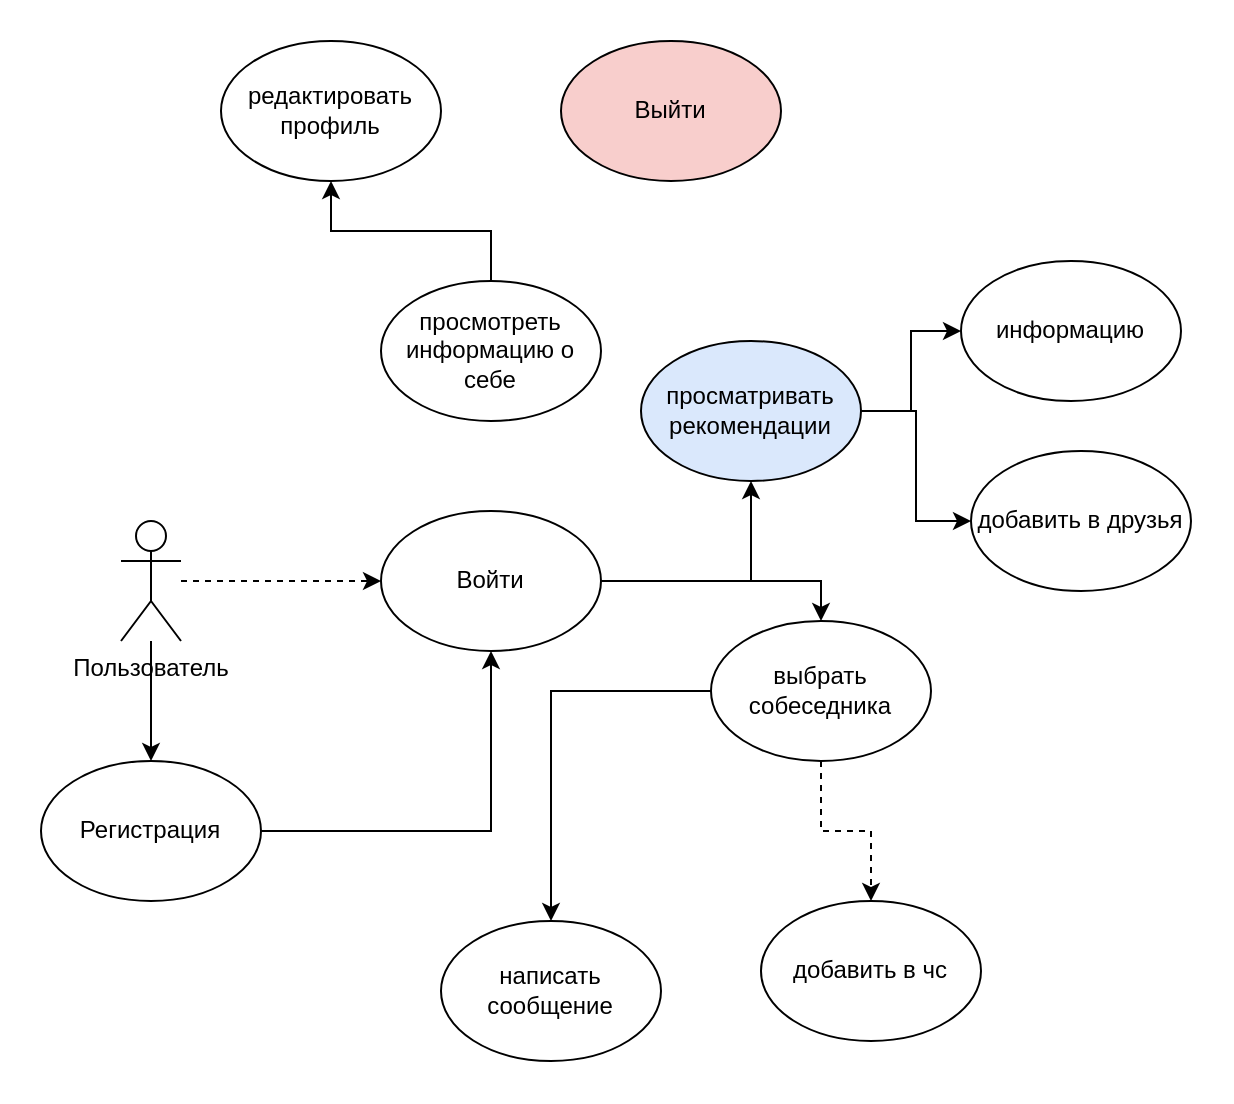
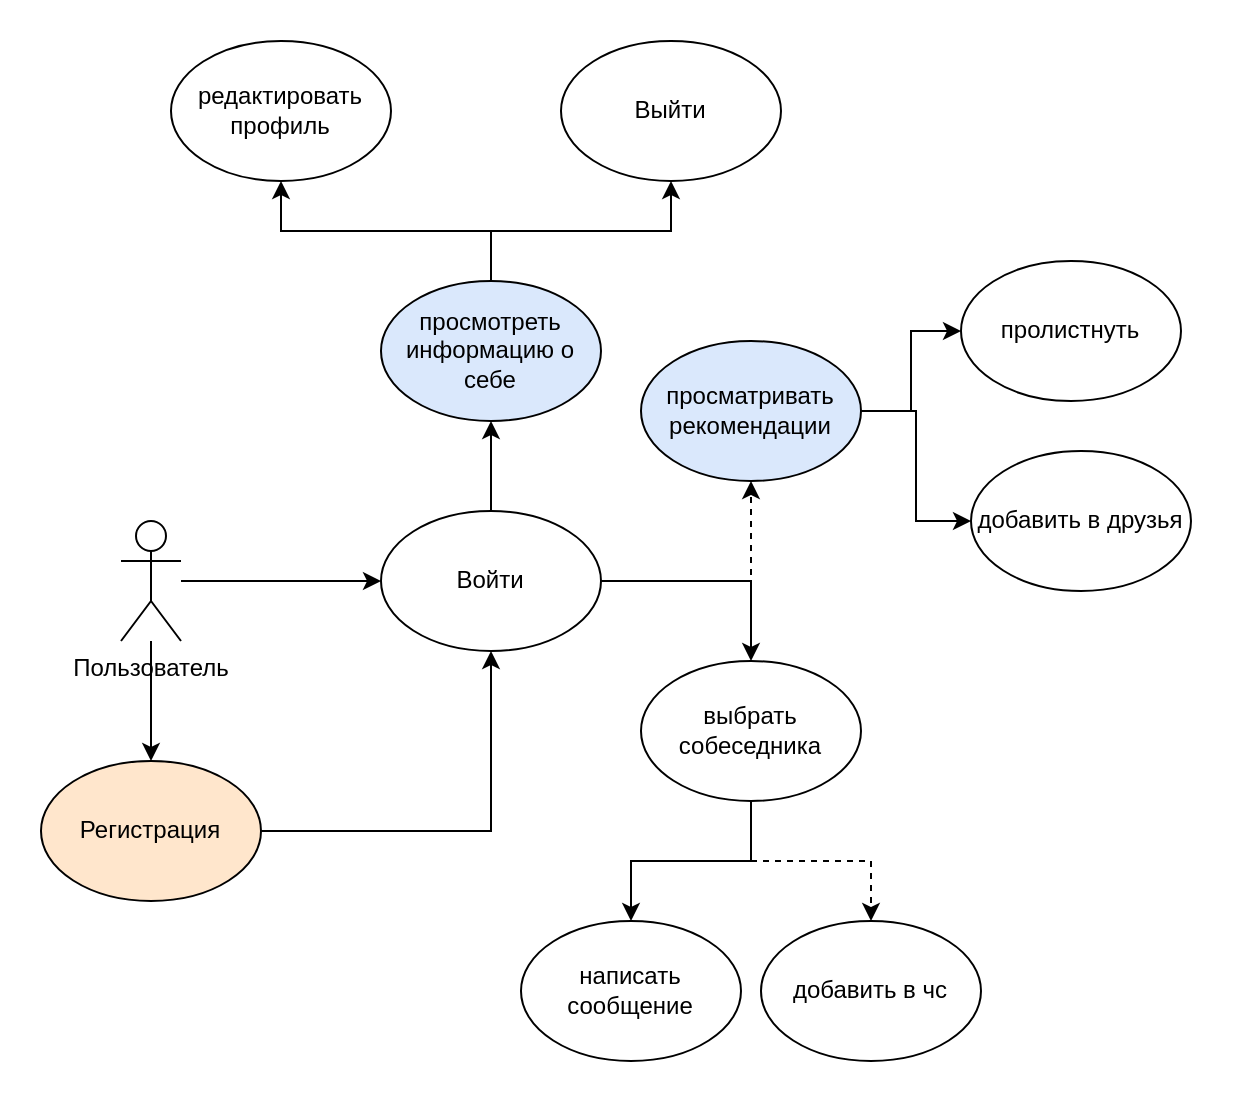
- <mxCell id="17" value="редактировать профиль" style="ellipse;whiteSpace=wrap;html=1;" vertex="1" parent="1"><mxGeometry x="110" y="20" width="110" height="70" as="geometry" /></mxCell>
+ <mxCell id="17" value="редактировать профиль" style="ellipse;whiteSpace=wrap;html=1;" vertex="1" parent="1"><mxGeometry x="85" y="20" width="110" height="70" as="geometry" /></mxCell>
- <mxCell id="11" value="Выйти" style="ellipse;whiteSpace=wrap;html=1;fillColor=#f8cecc;" vertex="1" parent="1"><mxGeometry x="280" y="20" width="110" height="70" as="geometry" /></mxCell>
+ <mxCell id="11" value="Выйти" style="ellipse;whiteSpace=wrap;html=1;" vertex="1" parent="1"><mxGeometry x="280" y="20" width="110" height="70" as="geometry" /></mxCell>
+ <mxCell id="24" style="edgeStyle=orthogonalEdgeStyle;rounded=0;orthogonalLoop=1;jettySize=auto;html=1;" edge="1" parent="1" source="25" target="11"><mxGeometry relative="1" as="geometry" /></mxCell>
- <mxCell id="22" value="информацию" style="ellipse;whiteSpace=wrap;html=1;" vertex="1" parent="1"><mxGeometry x="480" y="130" width="110" height="70" as="geometry" /></mxCell>
+ <mxCell id="22" value="пролистнуть" style="ellipse;whiteSpace=wrap;html=1;" vertex="1" parent="1"><mxGeometry x="480" y="130" width="110" height="70" as="geometry" /></mxCell>
- <mxCell id="25" value="просмотреть информацию о себе" style="ellipse;whiteSpace=wrap;html=1;" vertex="1" parent="1"><mxGeometry x="190" y="140" width="110" height="70" as="geometry" /></mxCell>
+ <mxCell id="25" value="просмотреть информацию о себе" style="ellipse;whiteSpace=wrap;html=1;fillColor=#dae8fc;" vertex="1" parent="1"><mxGeometry x="190" y="140" width="110" height="70" as="geometry" /></mxCell>
+ <mxCell id="7" style="edgeStyle=orthogonalEdgeStyle;rounded=0;orthogonalLoop=1;jettySize=auto;html=1;entryX=0.5;entryY=1;entryDx=0;entryDy=0;" edge="1" parent="1" source="8" target="25"><mxGeometry relative="1" as="geometry" /></mxCell>
- <mxCell id="6" style="edgeStyle=orthogonalEdgeStyle;rounded=0;orthogonalLoop=1;jettySize=auto;html=1;" edge="1" parent="1" source="8" target="20"><mxGeometry relative="1" as="geometry" /></mxCell>
+ <mxCell id="6" style="edgeStyle=orthogonalEdgeStyle;rounded=0;orthogonalLoop=1;jettySize=auto;html=1;dashed=1;" edge="1" parent="1" source="8" target="20"><mxGeometry relative="1" as="geometry" /></mxCell>
- <mxCell id="3" style="edgeStyle=orthogonalEdgeStyle;rounded=0;orthogonalLoop=1;jettySize=auto;html=1;dashed=1;" edge="1" parent="1" source="4" target="8"><mxGeometry relative="1" as="geometry" /></mxCell>
+ <mxCell id="3" style="edgeStyle=orthogonalEdgeStyle;rounded=0;orthogonalLoop=1;jettySize=auto;html=1;" edge="1" parent="1" source="4" target="8"><mxGeometry relative="1" as="geometry" /></mxCell>
- <mxCell id="15" value="выбрать собеседника" style="ellipse;whiteSpace=wrap;html=1;" vertex="1" parent="1"><mxGeometry x="355" y="310" width="110" height="70" as="geometry" /></mxCell>
+ <mxCell id="15" value="выбрать собеседника" style="ellipse;whiteSpace=wrap;html=1;" vertex="1" parent="1"><mxGeometry x="320" y="330" width="110" height="70" as="geometry" /></mxCell>
- <mxCell id="10" value="Регистрация" style="ellipse;whiteSpace=wrap;html=1;" vertex="1" parent="1"><mxGeometry x="20" y="380" width="110" height="70" as="geometry" /></mxCell>
+ <mxCell id="10" value="Регистрация" style="ellipse;whiteSpace=wrap;html=1;fillColor=#ffe6cc;" vertex="1" parent="1"><mxGeometry x="20" y="380" width="110" height="70" as="geometry" /></mxCell>
- <mxCell id="16" value="добавить в чс" style="ellipse;whiteSpace=wrap;html=1;" vertex="1" parent="1"><mxGeometry x="380" y="450" width="110" height="70" as="geometry" /></mxCell>
+ <mxCell id="16" value="добавить в чс" style="ellipse;whiteSpace=wrap;html=1;" vertex="1" parent="1"><mxGeometry x="380" y="460" width="110" height="70" as="geometry" /></mxCell>
- <mxCell id="12" value="написать сообщение" style="ellipse;whiteSpace=wrap;html=1;" vertex="1" parent="1"><mxGeometry x="220" y="460" width="110" height="70" as="geometry" /></mxCell>
+ <mxCell id="12" value="написать сообщение" style="ellipse;whiteSpace=wrap;html=1;" vertex="1" parent="1"><mxGeometry x="260" y="460" width="110" height="70" as="geometry" /></mxCell>
